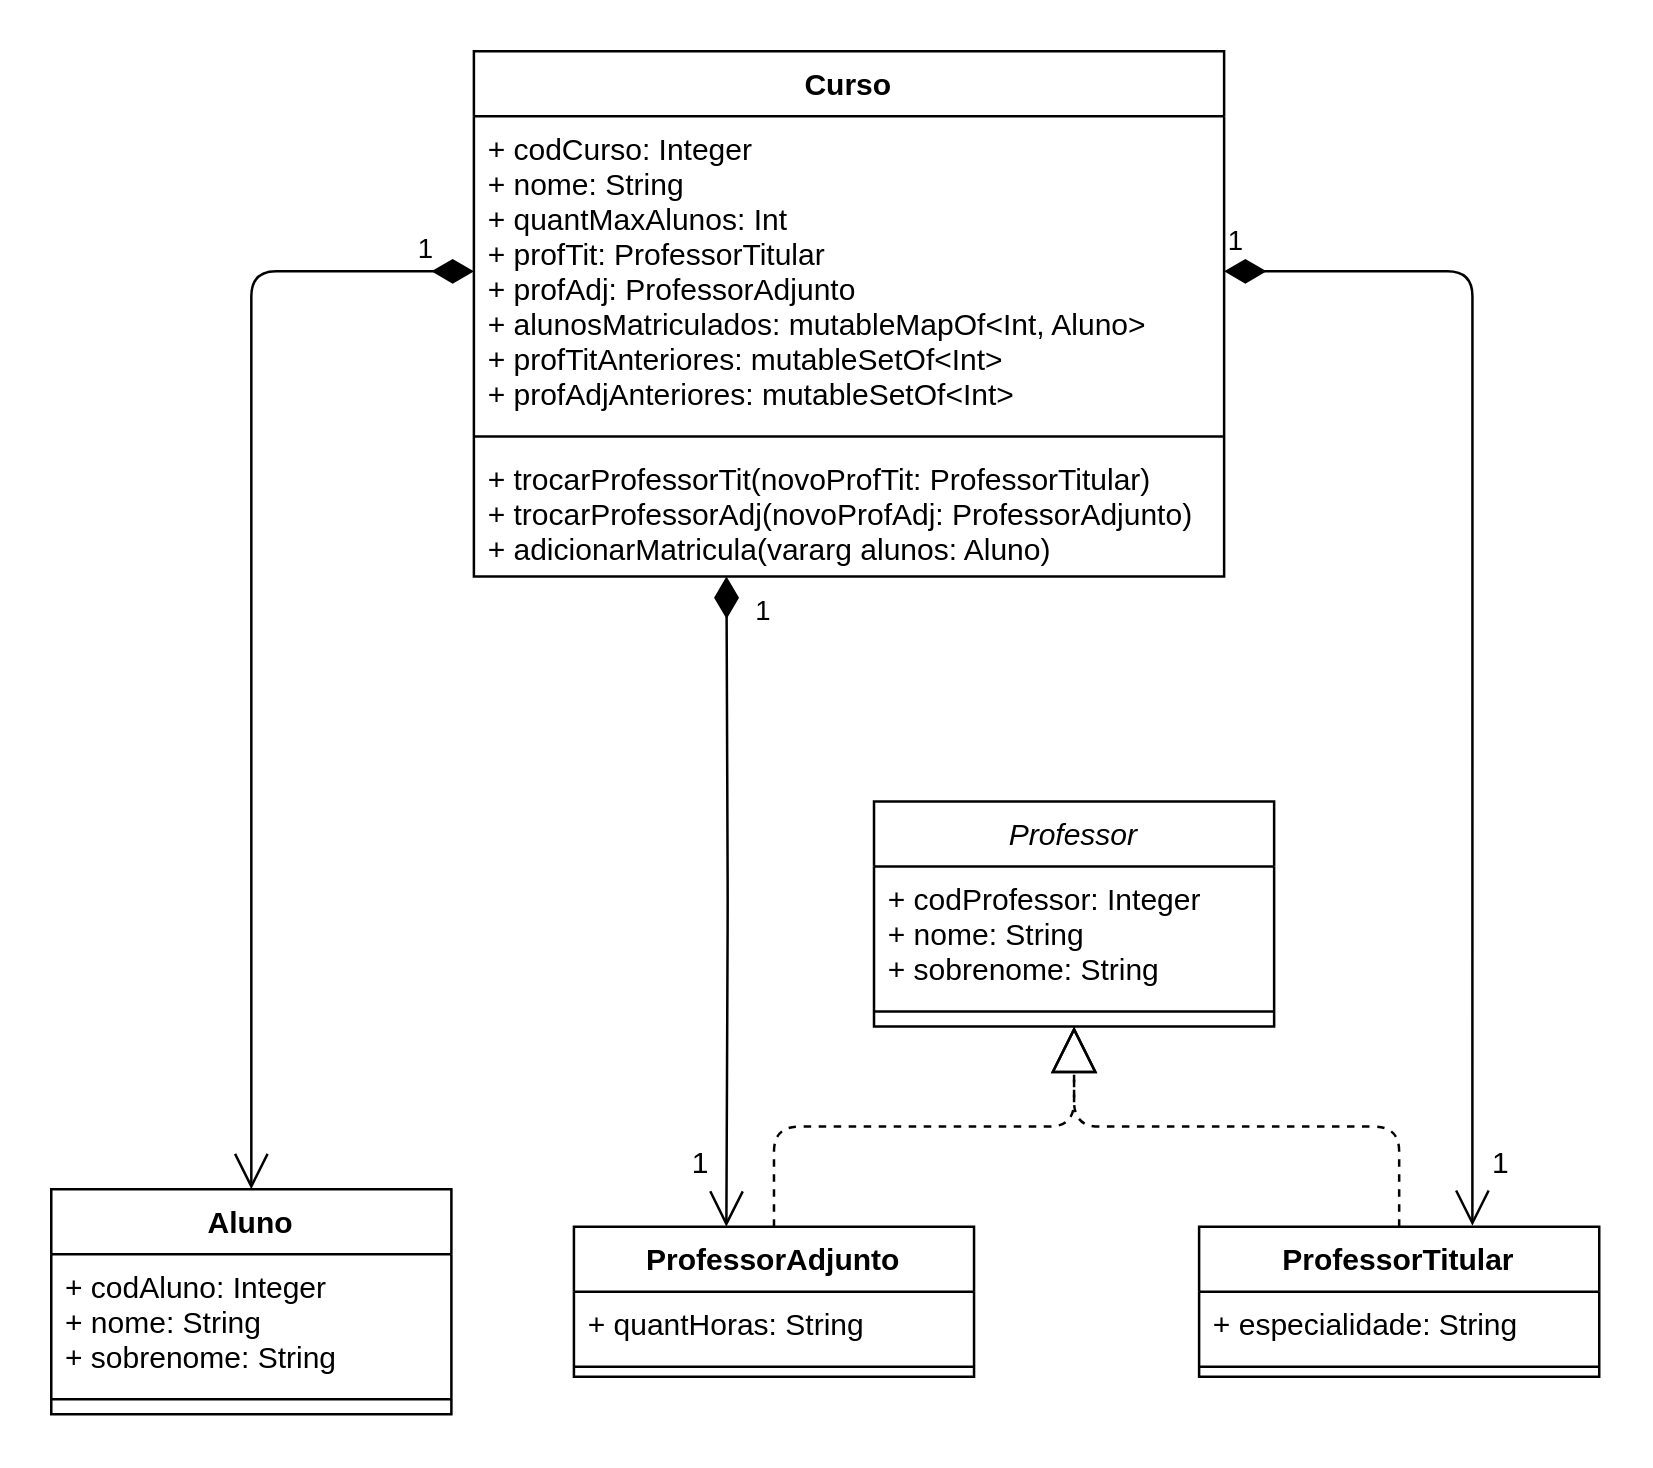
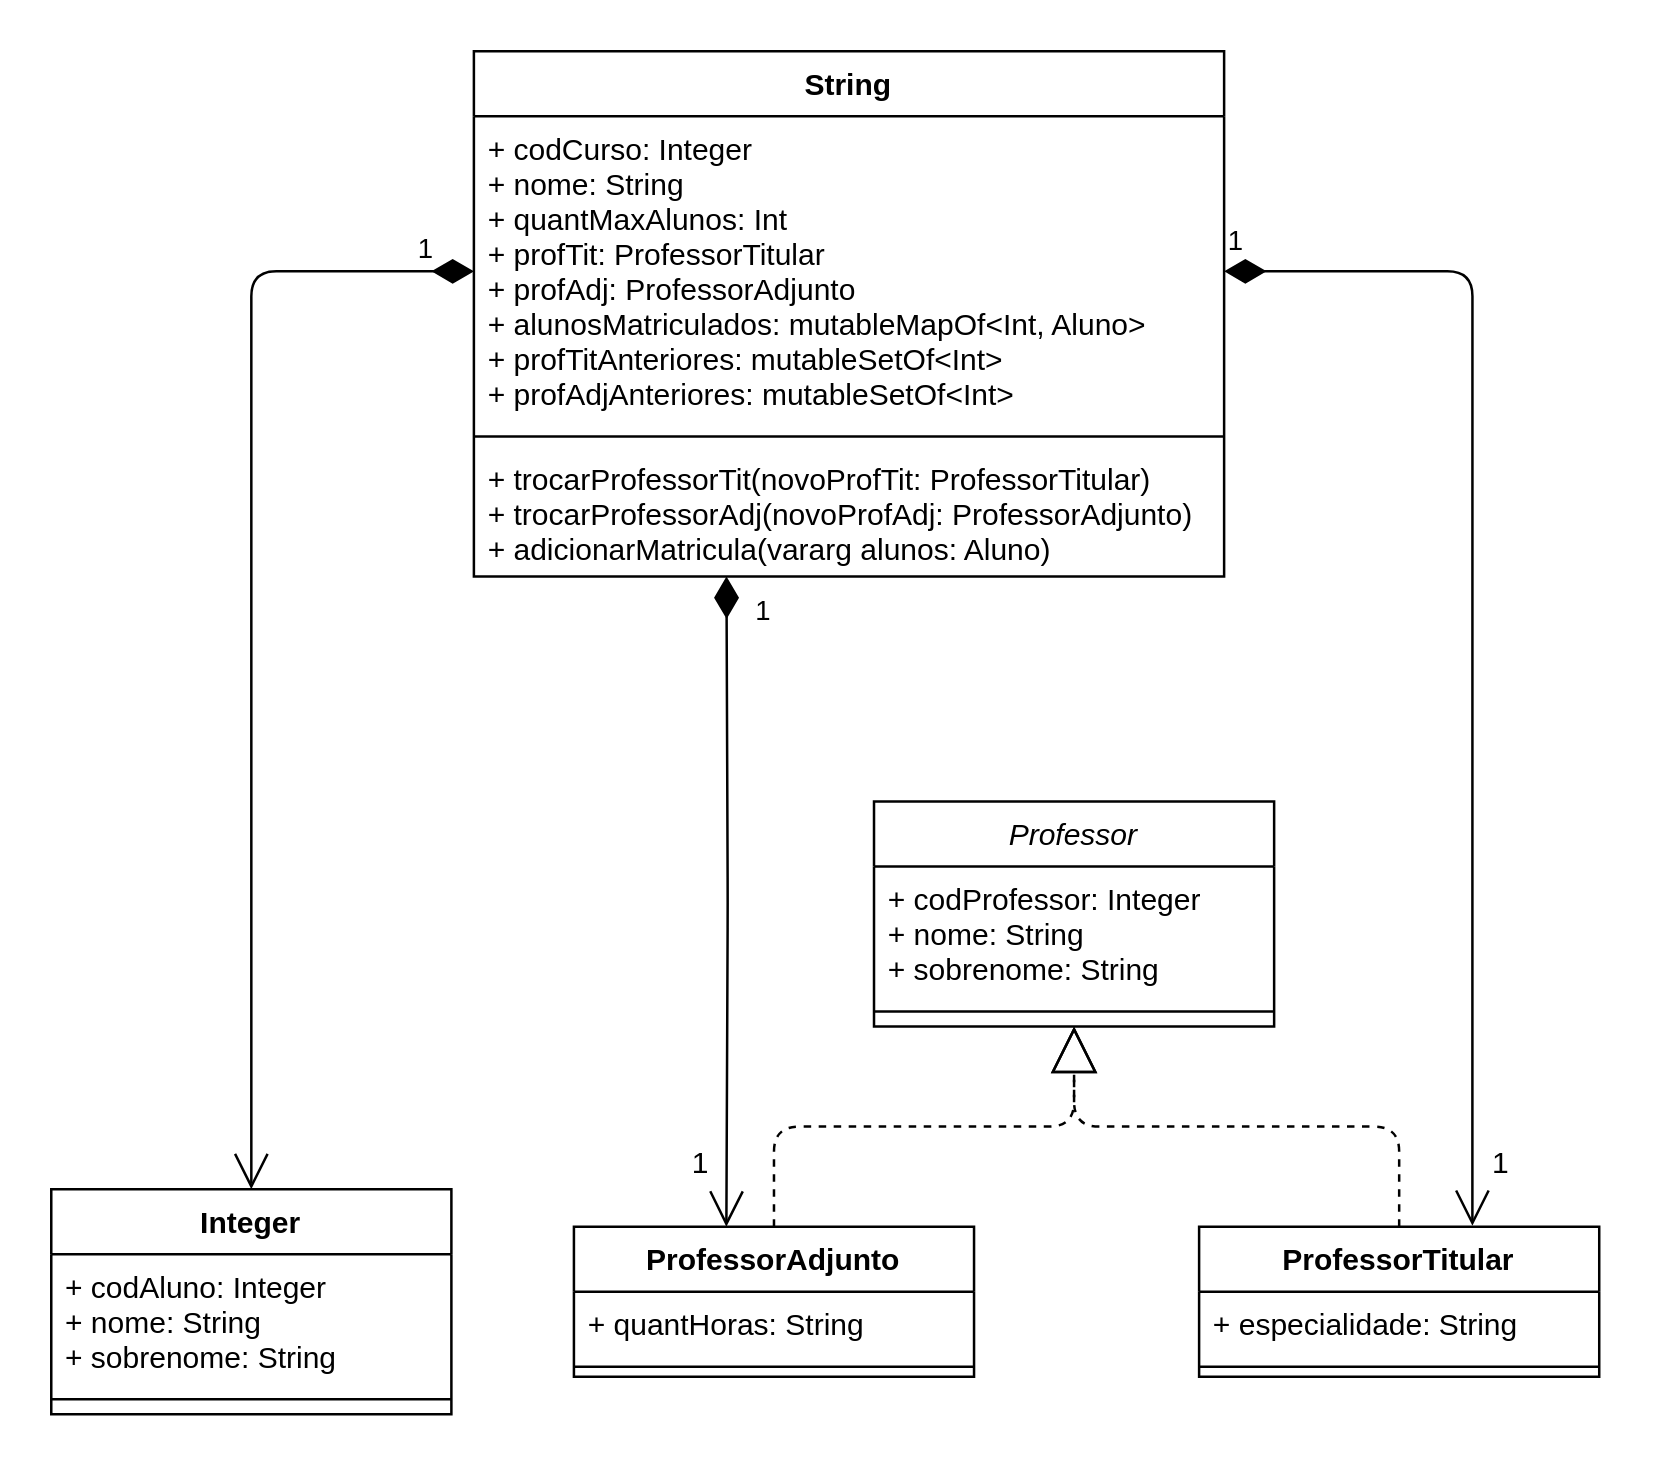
- <mxCell id="9" value="Curso" style="swimlane;fontStyle=1;align=center;verticalAlign=top;childLayout=stackLayout;horizontal=1;startSize=26;horizontalStack=0;resizeParent=1;resizeParentMax=0;resizeLast=0;collapsible=1;marginBottom=0;" parent="1" vertex="1"><mxGeometry x="189" y="20" width="300" height="210" as="geometry" /></mxCell>
+ <mxCell id="9" value="String" style="swimlane;fontStyle=1;align=center;verticalAlign=top;childLayout=stackLayout;horizontal=1;startSize=26;horizontalStack=0;resizeParent=1;resizeParentMax=0;resizeLast=0;collapsible=1;marginBottom=0;" parent="1" vertex="1"><mxGeometry x="189" y="20" width="300" height="210" as="geometry" /></mxCell>
- <mxCell id="22" value="Aluno" style="swimlane;fontStyle=1;align=center;verticalAlign=top;childLayout=stackLayout;horizontal=1;startSize=26;horizontalStack=0;resizeParent=1;resizeLast=0;collapsible=1;marginBottom=0;rounded=0;shadow=0;strokeWidth=1;" parent="1" vertex="1"><mxGeometry x="20" y="475" width="160" height="90" as="geometry"><mxRectangle x="130" y="380" width="160" height="26" as="alternateBounds" /></mxGeometry></mxCell>
+ <mxCell id="22" value="Integer" style="swimlane;fontStyle=1;align=center;verticalAlign=top;childLayout=stackLayout;horizontal=1;startSize=26;horizontalStack=0;resizeParent=1;resizeLast=0;collapsible=1;marginBottom=0;rounded=0;shadow=0;strokeWidth=1;" parent="1" vertex="1"><mxGeometry x="20" y="475" width="160" height="90" as="geometry"><mxRectangle x="130" y="380" width="160" height="26" as="alternateBounds" /></mxGeometry></mxCell>
